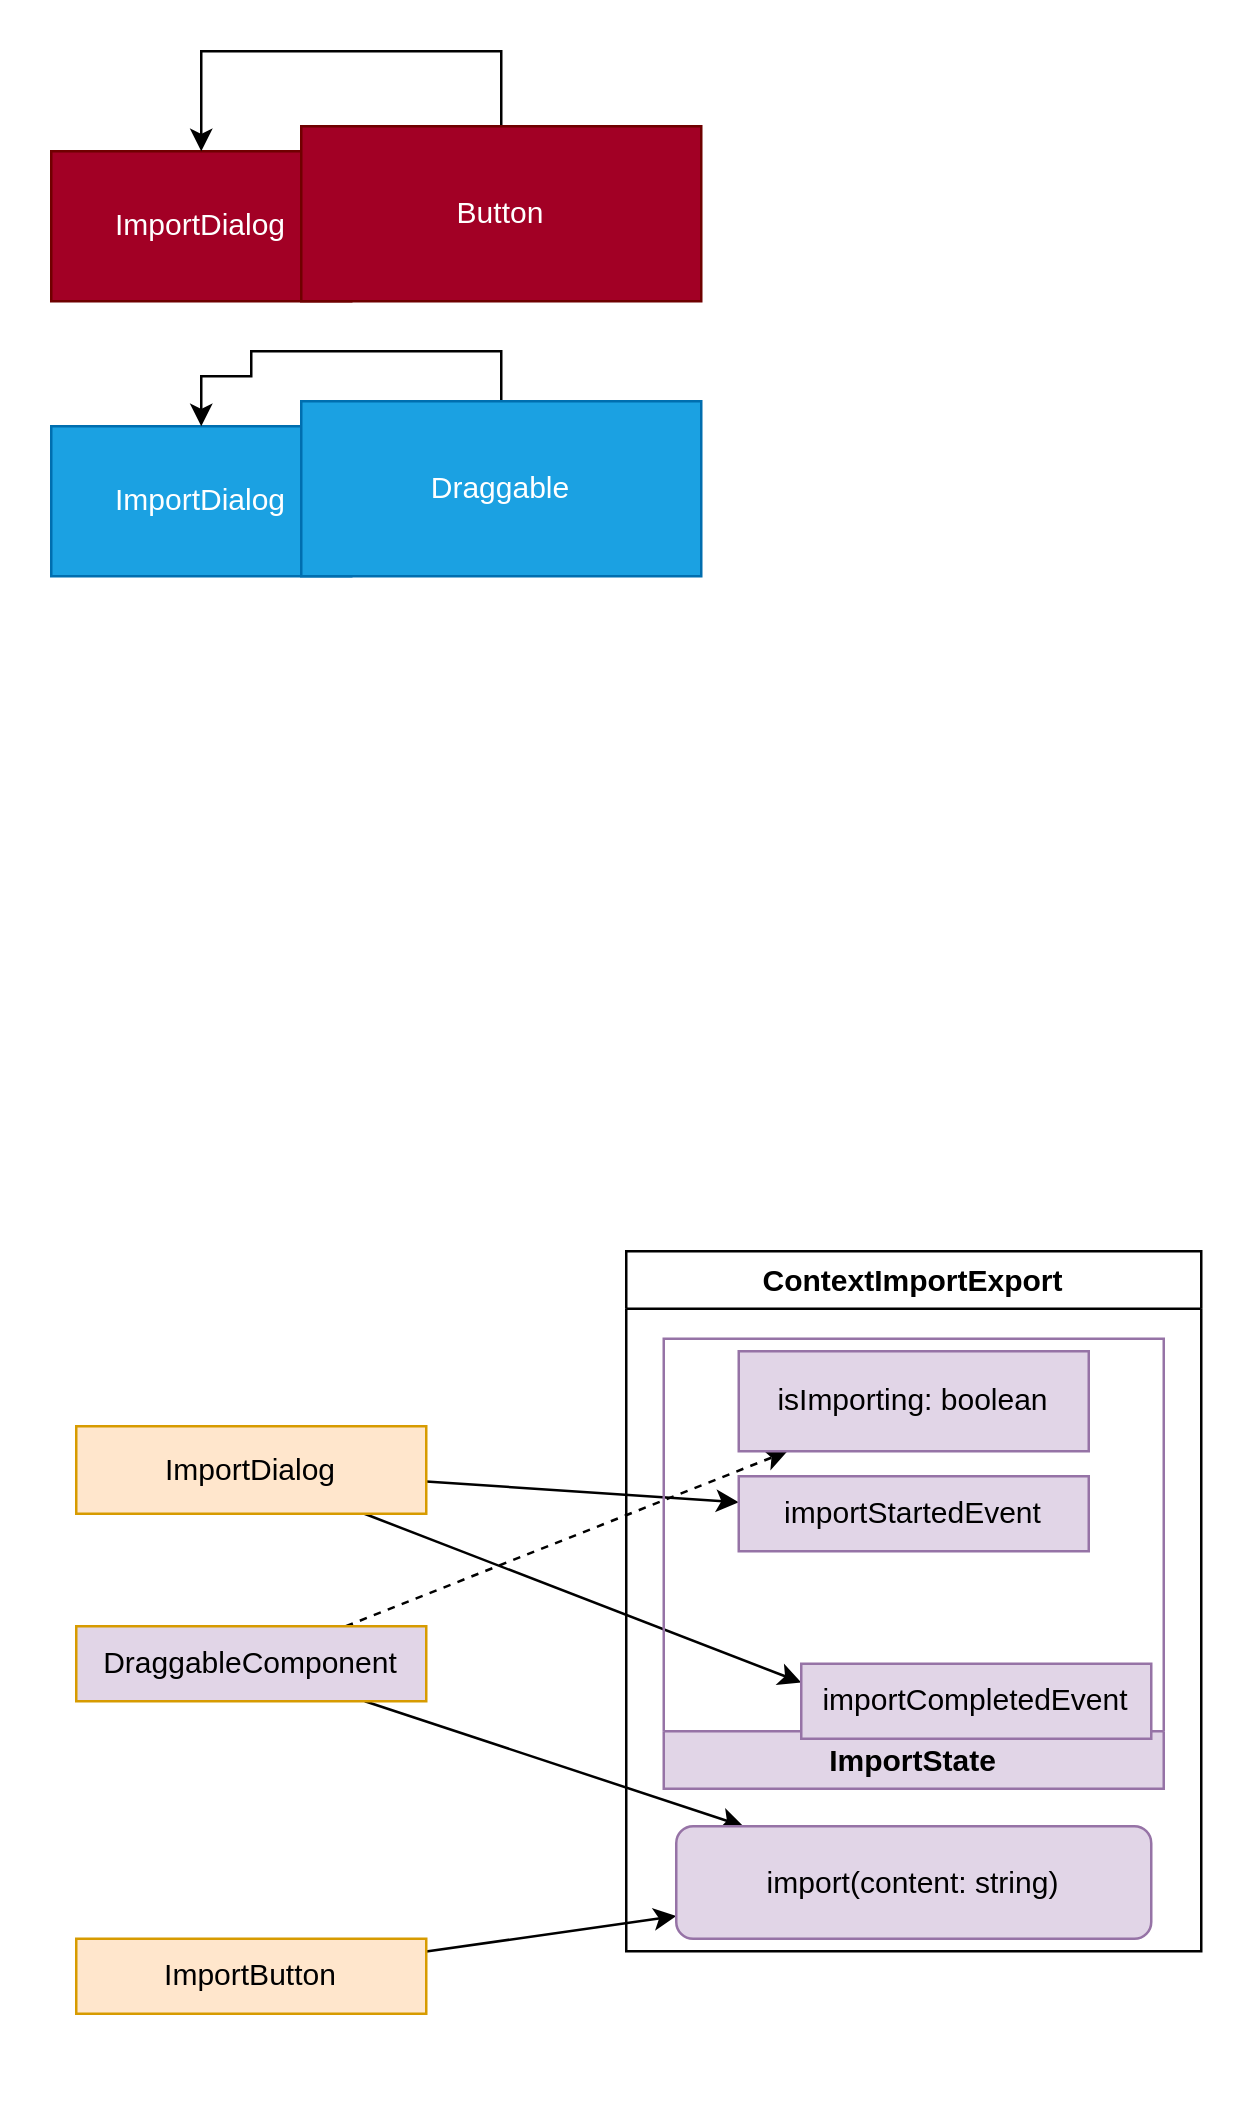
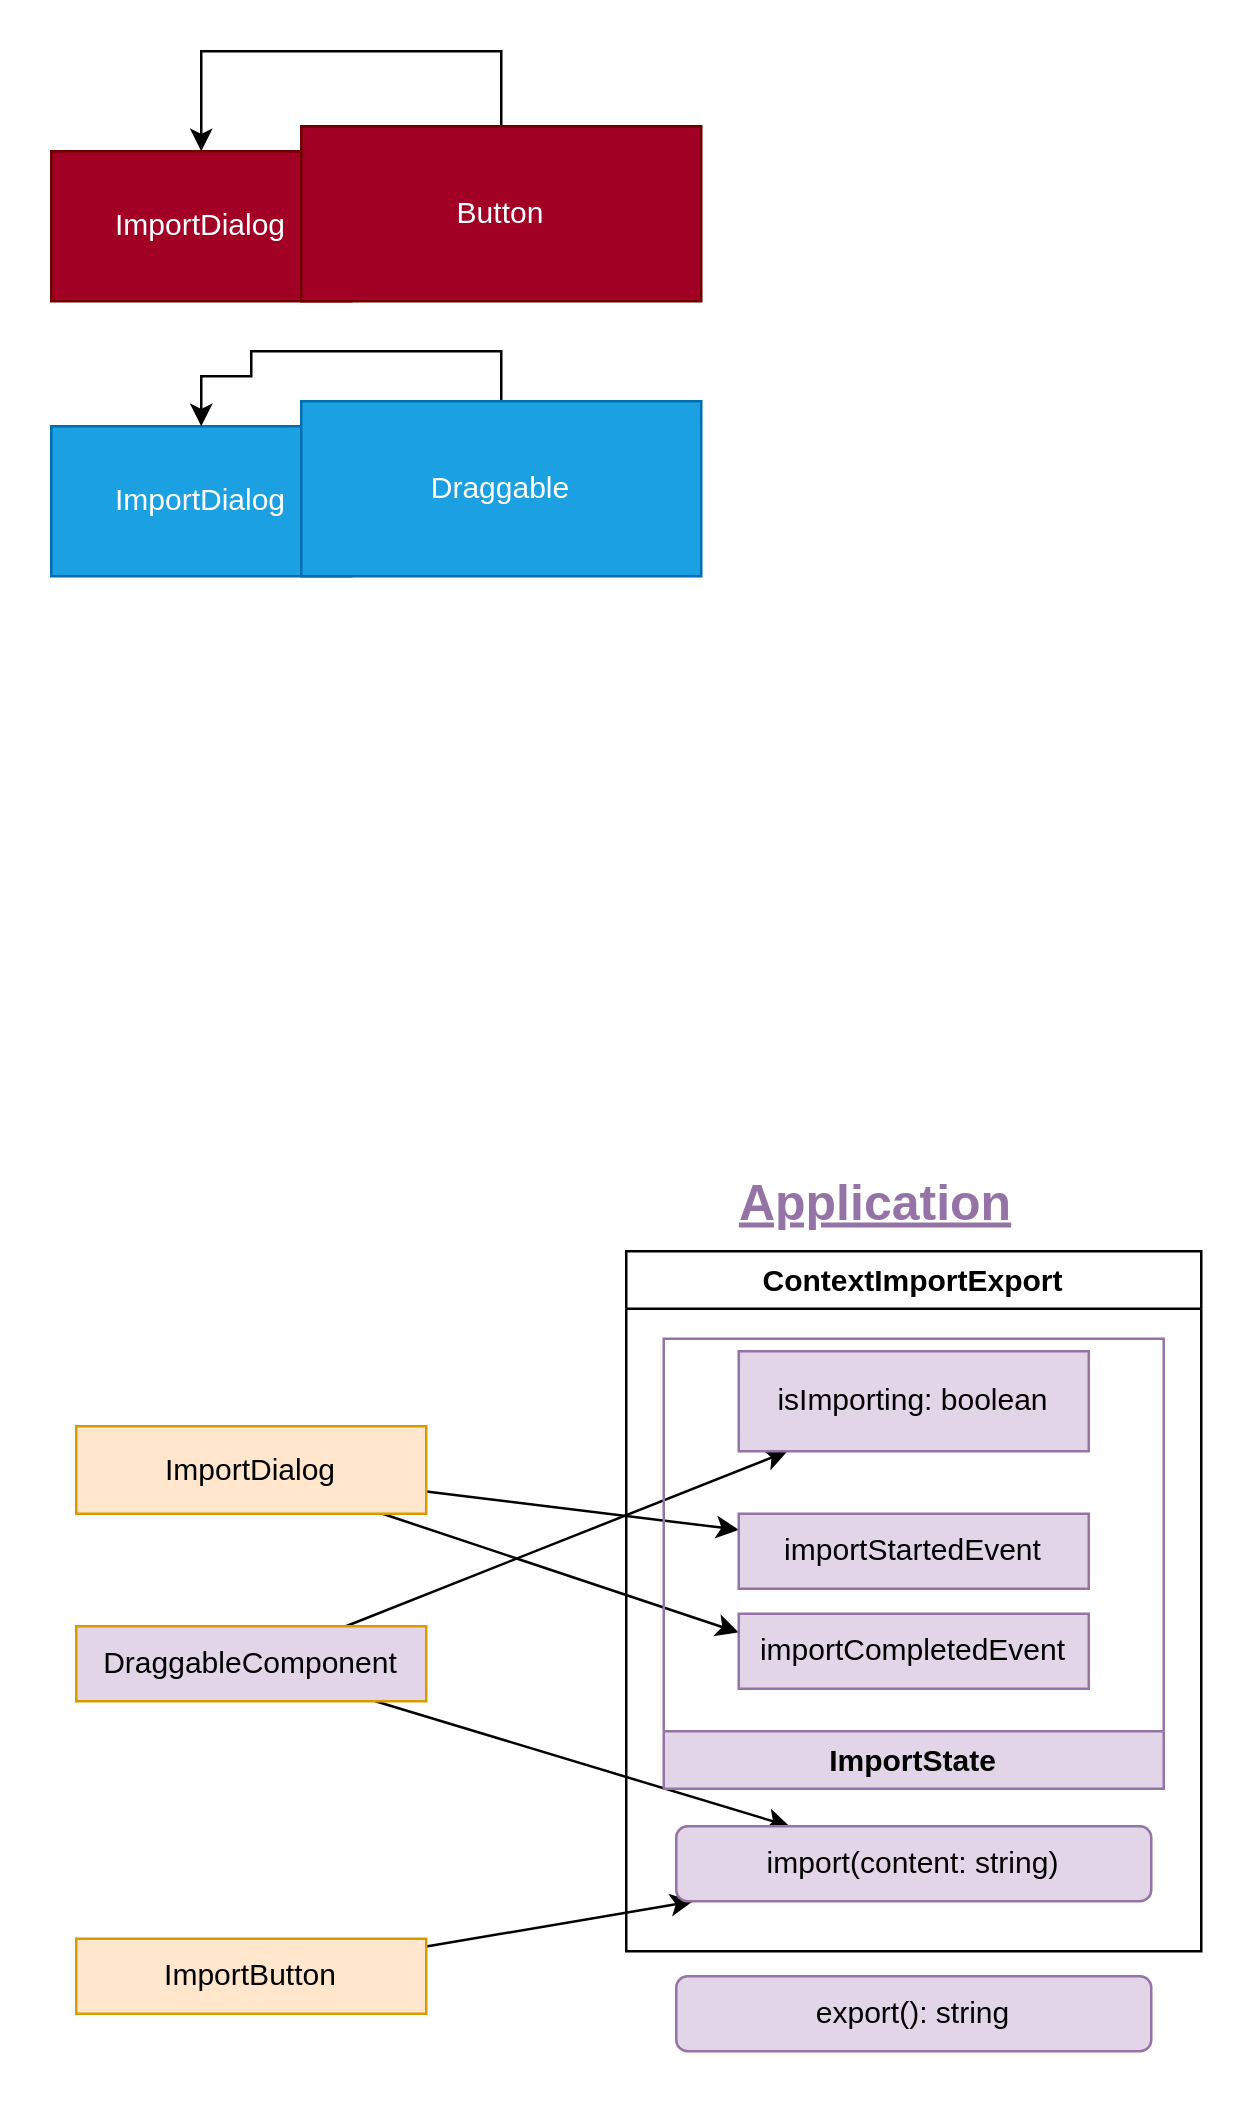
+ <mxCell id="22" value="Application" style="text;html=1;align=center;verticalAlign=middle;whiteSpace=wrap;rounded=0;fontStyle=5;fontColor=#9673A6;fontSize=20;" parent="1" vertex="1"><mxGeometry x="330" y="470" width="40" height="20" as="geometry" /></mxCell>
- <mxCell id="19" value="importStartedEvent" style="rounded=0;whiteSpace=wrap;html=1;fillColor=#e1d5e7;strokeColor=#9673a6;" parent="17" vertex="1"><mxGeometry x="30" y="55" width="140" height="30" as="geometry" /></mxCell>
+ <mxCell id="19" value="importStartedEvent" style="rounded=0;whiteSpace=wrap;html=1;fillColor=#e1d5e7;strokeColor=#9673a6;" parent="17" vertex="1"><mxGeometry x="30" y="70" width="140" height="30" as="geometry" /></mxCell>
- <mxCell id="12" style="edgeStyle=none;rounded=0;orthogonalLoop=1;jettySize=auto;html=1;fontColor=#9673A6;dashed=1;" parent="1" source="13" target="18" edge="1"><mxGeometry relative="1" as="geometry" /></mxCell>
+ <mxCell id="12" style="edgeStyle=none;rounded=0;orthogonalLoop=1;jettySize=auto;html=1;fontColor=#9673A6;" parent="1" source="13" target="18" edge="1"><mxGeometry relative="1" as="geometry" /></mxCell>
- <mxCell id="20" value="importCompletedEvent" style="rounded=0;whiteSpace=wrap;html=1;fillColor=#e1d5e7;strokeColor=#9673a6;" parent="17" vertex="1"><mxGeometry x="55" y="130" width="140" height="30" as="geometry" /></mxCell>
+ <mxCell id="20" value="importCompletedEvent" style="rounded=0;whiteSpace=wrap;html=1;fillColor=#e1d5e7;strokeColor=#9673a6;" parent="17" vertex="1"><mxGeometry x="30" y="110" width="140" height="30" as="geometry" /></mxCell>
- <mxCell id="21" value="&lt;span&gt;import(content: string)&lt;/span&gt;" style="rounded=1;whiteSpace=wrap;html=1;fillColor=#e1d5e7;strokeColor=#9673a6;" parent="16" vertex="1"><mxGeometry x="20" y="230" width="190" height="45" as="geometry" /></mxCell>
+ <mxCell id="21" value="&lt;span&gt;import(content: string)&lt;/span&gt;" style="rounded=1;whiteSpace=wrap;html=1;fillColor=#e1d5e7;strokeColor=#9673a6;" parent="16" vertex="1"><mxGeometry x="20" y="230" width="190" height="30" as="geometry" /></mxCell>
+ <mxCell id="23" value="export(): string" style="rounded=1;whiteSpace=wrap;html=1;fillColor=#e1d5e7;strokeColor=#9673a6;" parent="1" vertex="1"><mxGeometry x="270" y="790" width="190" height="30" as="geometry" /></mxCell>
